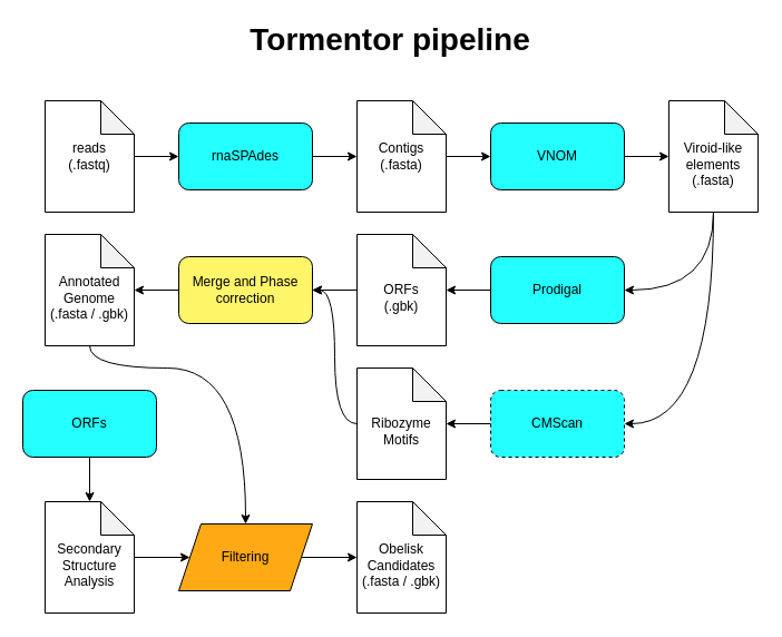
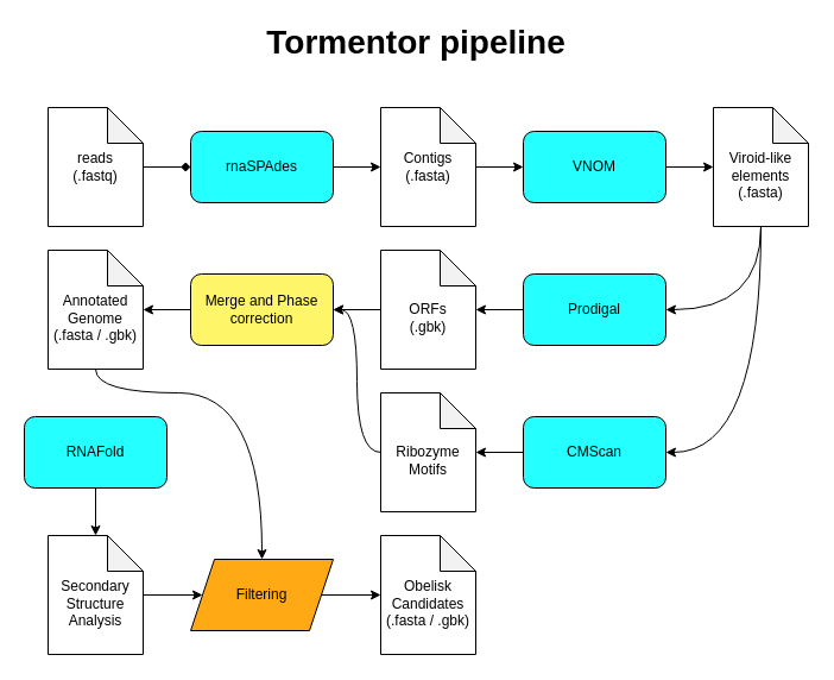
- <mxCell id="3" style="edgeStyle=orthogonalEdgeStyle;rounded=0;orthogonalLoop=1;jettySize=auto;html=1;entryX=0;entryY=0.5;entryDx=0;entryDy=0;" edge="1" parent="1" source="4" target="2"><mxGeometry relative="1" as="geometry" /></mxCell>
+ <mxCell id="3" style="edgeStyle=orthogonalEdgeStyle;rounded=0;orthogonalLoop=1;jettySize=auto;html=1;entryX=0;entryY=0.5;entryDx=0;entryDy=0;endArrow=diamond;" edge="1" parent="1" source="4" target="2"><mxGeometry relative="1" as="geometry" /></mxCell>
- <mxCell id="26" value="ORFs" style="rounded=1;whiteSpace=wrap;html=1;fillColor=#24FFFF;" vertex="1" parent="1"><mxGeometry x="20" y="350" width="120" height="60" as="geometry" /></mxCell>
+ <mxCell id="26" value="RNAFold" style="rounded=1;whiteSpace=wrap;html=1;fillColor=#24FFFF;" vertex="1" parent="1"><mxGeometry x="20" y="350" width="120" height="60" as="geometry" /></mxCell>
- <mxCell id="18" value="CMScan" style="rounded=1;whiteSpace=wrap;html=1;fillColor=#24FFFF;dashed=1;" vertex="1" parent="1"><mxGeometry x="440" y="350" width="120" height="60" as="geometry" /></mxCell>
+ <mxCell id="18" value="CMScan" style="rounded=1;whiteSpace=wrap;html=1;fillColor=#24FFFF;" vertex="1" parent="1"><mxGeometry x="440" y="350" width="120" height="60" as="geometry" /></mxCell>
